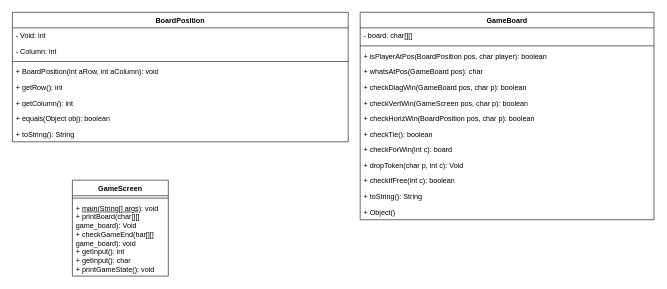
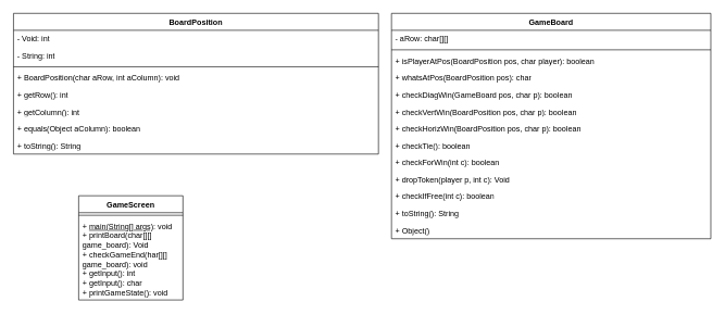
- <mxCell id="12" value="- board: char[][]" style="text;strokeColor=none;fillColor=none;align=left;verticalAlign=top;spacingLeft=4;spacingRight=4;overflow=hidden;rotatable=0;points=[[0,0.5],[1,0.5]];portConstraint=eastwest;whiteSpace=wrap;html=1;" vertex="1" parent="11"><mxGeometry y="26" width="490" height="26" as="geometry" /></mxCell>
+ <mxCell id="12" value="- aRow: char[][]" style="text;strokeColor=none;fillColor=none;align=left;verticalAlign=top;spacingLeft=4;spacingRight=4;overflow=hidden;rotatable=0;points=[[0,0.5],[1,0.5]];portConstraint=eastwest;whiteSpace=wrap;html=1;" vertex="1" parent="11"><mxGeometry y="26" width="490" height="26" as="geometry" /></mxCell>
- <mxCell id="4" value="- Column: int" style="text;strokeColor=none;fillColor=none;align=left;verticalAlign=top;spacingLeft=4;spacingRight=4;overflow=hidden;rotatable=0;points=[[0,0.5],[1,0.5]];portConstraint=eastwest;whiteSpace=wrap;html=1;" parent="2" vertex="1"><mxGeometry y="52" width="560" height="26" as="geometry" /></mxCell>
+ <mxCell id="4" value="- String: int" style="text;strokeColor=none;fillColor=none;align=left;verticalAlign=top;spacingLeft=4;spacingRight=4;overflow=hidden;rotatable=0;points=[[0,0.5],[1,0.5]];portConstraint=eastwest;whiteSpace=wrap;html=1;" parent="2" vertex="1"><mxGeometry y="52" width="560" height="26" as="geometry" /></mxCell>
- <mxCell id="6" value="+ BoardPosition(int aRow, int aColumn): void" style="text;strokeColor=none;fillColor=none;align=left;verticalAlign=top;spacingLeft=4;spacingRight=4;overflow=hidden;rotatable=0;points=[[0,0.5],[1,0.5]];portConstraint=eastwest;whiteSpace=wrap;html=1;" parent="2" vertex="1"><mxGeometry y="86" width="560" height="26" as="geometry" /></mxCell>
+ <mxCell id="6" value="+ BoardPosition(char aRow, int aColumn): void" style="text;strokeColor=none;fillColor=none;align=left;verticalAlign=top;spacingLeft=4;spacingRight=4;overflow=hidden;rotatable=0;points=[[0,0.5],[1,0.5]];portConstraint=eastwest;whiteSpace=wrap;html=1;" parent="2" vertex="1"><mxGeometry y="86" width="560" height="26" as="geometry" /></mxCell>
- <mxCell id="15" value="+ whatsAtPos(GameBoard pos): char" style="text;strokeColor=none;fillColor=none;align=left;verticalAlign=top;spacingLeft=4;spacingRight=4;overflow=hidden;rotatable=0;points=[[0,0.5],[1,0.5]];portConstraint=eastwest;whiteSpace=wrap;html=1;" parent="11" vertex="1"><mxGeometry y="86" width="490" height="26" as="geometry" /></mxCell>
+ <mxCell id="15" value="+ whatsAtPos(BoardPosition pos): char" style="text;strokeColor=none;fillColor=none;align=left;verticalAlign=top;spacingLeft=4;spacingRight=4;overflow=hidden;rotatable=0;points=[[0,0.5],[1,0.5]];portConstraint=eastwest;whiteSpace=wrap;html=1;" parent="11" vertex="1"><mxGeometry y="86" width="490" height="26" as="geometry" /></mxCell>
- <mxCell id="17" value="+ checkVertWin(GameScreen pos, char p): boolean" style="text;strokeColor=none;fillColor=none;align=left;verticalAlign=top;spacingLeft=4;spacingRight=4;overflow=hidden;rotatable=0;points=[[0,0.5],[1,0.5]];portConstraint=eastwest;whiteSpace=wrap;html=1;" parent="11" vertex="1"><mxGeometry y="138" width="490" height="26" as="geometry" /></mxCell>
+ <mxCell id="17" value="+ checkVertWin(BoardPosition pos, char p): boolean" style="text;strokeColor=none;fillColor=none;align=left;verticalAlign=top;spacingLeft=4;spacingRight=4;overflow=hidden;rotatable=0;points=[[0,0.5],[1,0.5]];portConstraint=eastwest;whiteSpace=wrap;html=1;" parent="11" vertex="1"><mxGeometry y="138" width="490" height="26" as="geometry" /></mxCell>
- <mxCell id="9" value="+ equals(Object obj): boolean" style="text;strokeColor=none;fillColor=none;align=left;verticalAlign=top;spacingLeft=4;spacingRight=4;overflow=hidden;rotatable=0;points=[[0,0.5],[1,0.5]];portConstraint=eastwest;whiteSpace=wrap;html=1;" parent="2" vertex="1"><mxGeometry y="164" width="560" height="26" as="geometry" /></mxCell>
+ <mxCell id="9" value="+ equals(Object aColumn): boolean" style="text;strokeColor=none;fillColor=none;align=left;verticalAlign=top;spacingLeft=4;spacingRight=4;overflow=hidden;rotatable=0;points=[[0,0.5],[1,0.5]];portConstraint=eastwest;whiteSpace=wrap;html=1;" parent="2" vertex="1"><mxGeometry y="164" width="560" height="26" as="geometry" /></mxCell>
- <mxCell id="20" value="+ checkForWin(int c): board" style="text;strokeColor=none;fillColor=none;align=left;verticalAlign=top;spacingLeft=4;spacingRight=4;overflow=hidden;rotatable=0;points=[[0,0.5],[1,0.5]];portConstraint=eastwest;whiteSpace=wrap;html=1;" parent="11" vertex="1"><mxGeometry y="216" width="490" height="26" as="geometry" /></mxCell>
+ <mxCell id="20" value="+ checkForWin(int c): boolean" style="text;strokeColor=none;fillColor=none;align=left;verticalAlign=top;spacingLeft=4;spacingRight=4;overflow=hidden;rotatable=0;points=[[0,0.5],[1,0.5]];portConstraint=eastwest;whiteSpace=wrap;html=1;" parent="11" vertex="1"><mxGeometry y="216" width="490" height="26" as="geometry" /></mxCell>
- <mxCell id="21" value="+ dropToken(char p, int c): Void" style="text;strokeColor=none;fillColor=none;align=left;verticalAlign=top;spacingLeft=4;spacingRight=4;overflow=hidden;rotatable=0;points=[[0,0.5],[1,0.5]];portConstraint=eastwest;whiteSpace=wrap;html=1;" parent="11" vertex="1"><mxGeometry y="242" width="490" height="26" as="geometry" /></mxCell>
+ <mxCell id="21" value="+ dropToken(player p, int c): Void" style="text;strokeColor=none;fillColor=none;align=left;verticalAlign=top;spacingLeft=4;spacingRight=4;overflow=hidden;rotatable=0;points=[[0,0.5],[1,0.5]];portConstraint=eastwest;whiteSpace=wrap;html=1;" parent="11" vertex="1"><mxGeometry y="242" width="490" height="26" as="geometry" /></mxCell>
